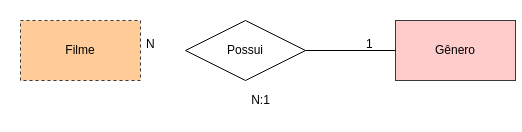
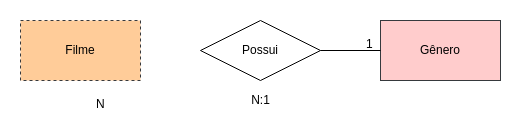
- <mxCell id="6" value="N" style="text;strokeColor=none;fillColor=none;spacingLeft=4;spacingRight=4;overflow=hidden;rotatable=0;points=[[0,0.5],[1,0.5]];portConstraint=eastwest;fontSize=12;" vertex="1" parent="1"><mxGeometry x="140" y="30" width="20" height="20" as="geometry" /></mxCell>
+ <mxCell id="6" value="N" style="text;strokeColor=none;fillColor=none;spacingLeft=4;spacingRight=4;overflow=hidden;rotatable=0;points=[[0,0.5],[1,0.5]];portConstraint=eastwest;fontSize=12;" vertex="1" parent="1"><mxGeometry x="90" y="90" width="20" height="20" as="geometry" /></mxCell>
- <mxCell id="5" value="Possui" style="shape=rhombus;perimeter=rhombusPerimeter;whiteSpace=wrap;html=1;align=center;" vertex="1" parent="1"><mxGeometry x="185" y="20" width="120" height="60" as="geometry" /></mxCell>
+ <mxCell id="5" value="Possui" style="shape=rhombus;perimeter=rhombusPerimeter;whiteSpace=wrap;html=1;align=center;" vertex="1" parent="1"><mxGeometry x="200" y="20" width="120" height="60" as="geometry" /></mxCell>
- <mxCell id="3" value="Gênero" style="rounded=0;whiteSpace=wrap;html=1;fillColor=#ffcccc;strokeColor=#36393d;" vertex="1" parent="1"><mxGeometry x="395" y="20" width="120" height="60" as="geometry" /></mxCell>
+ <mxCell id="3" value="Gênero" style="rounded=0;whiteSpace=wrap;html=1;fillColor=#ffcccc;strokeColor=#36393d;" vertex="1" parent="1"><mxGeometry x="380" y="20" width="120" height="60" as="geometry" /></mxCell>
